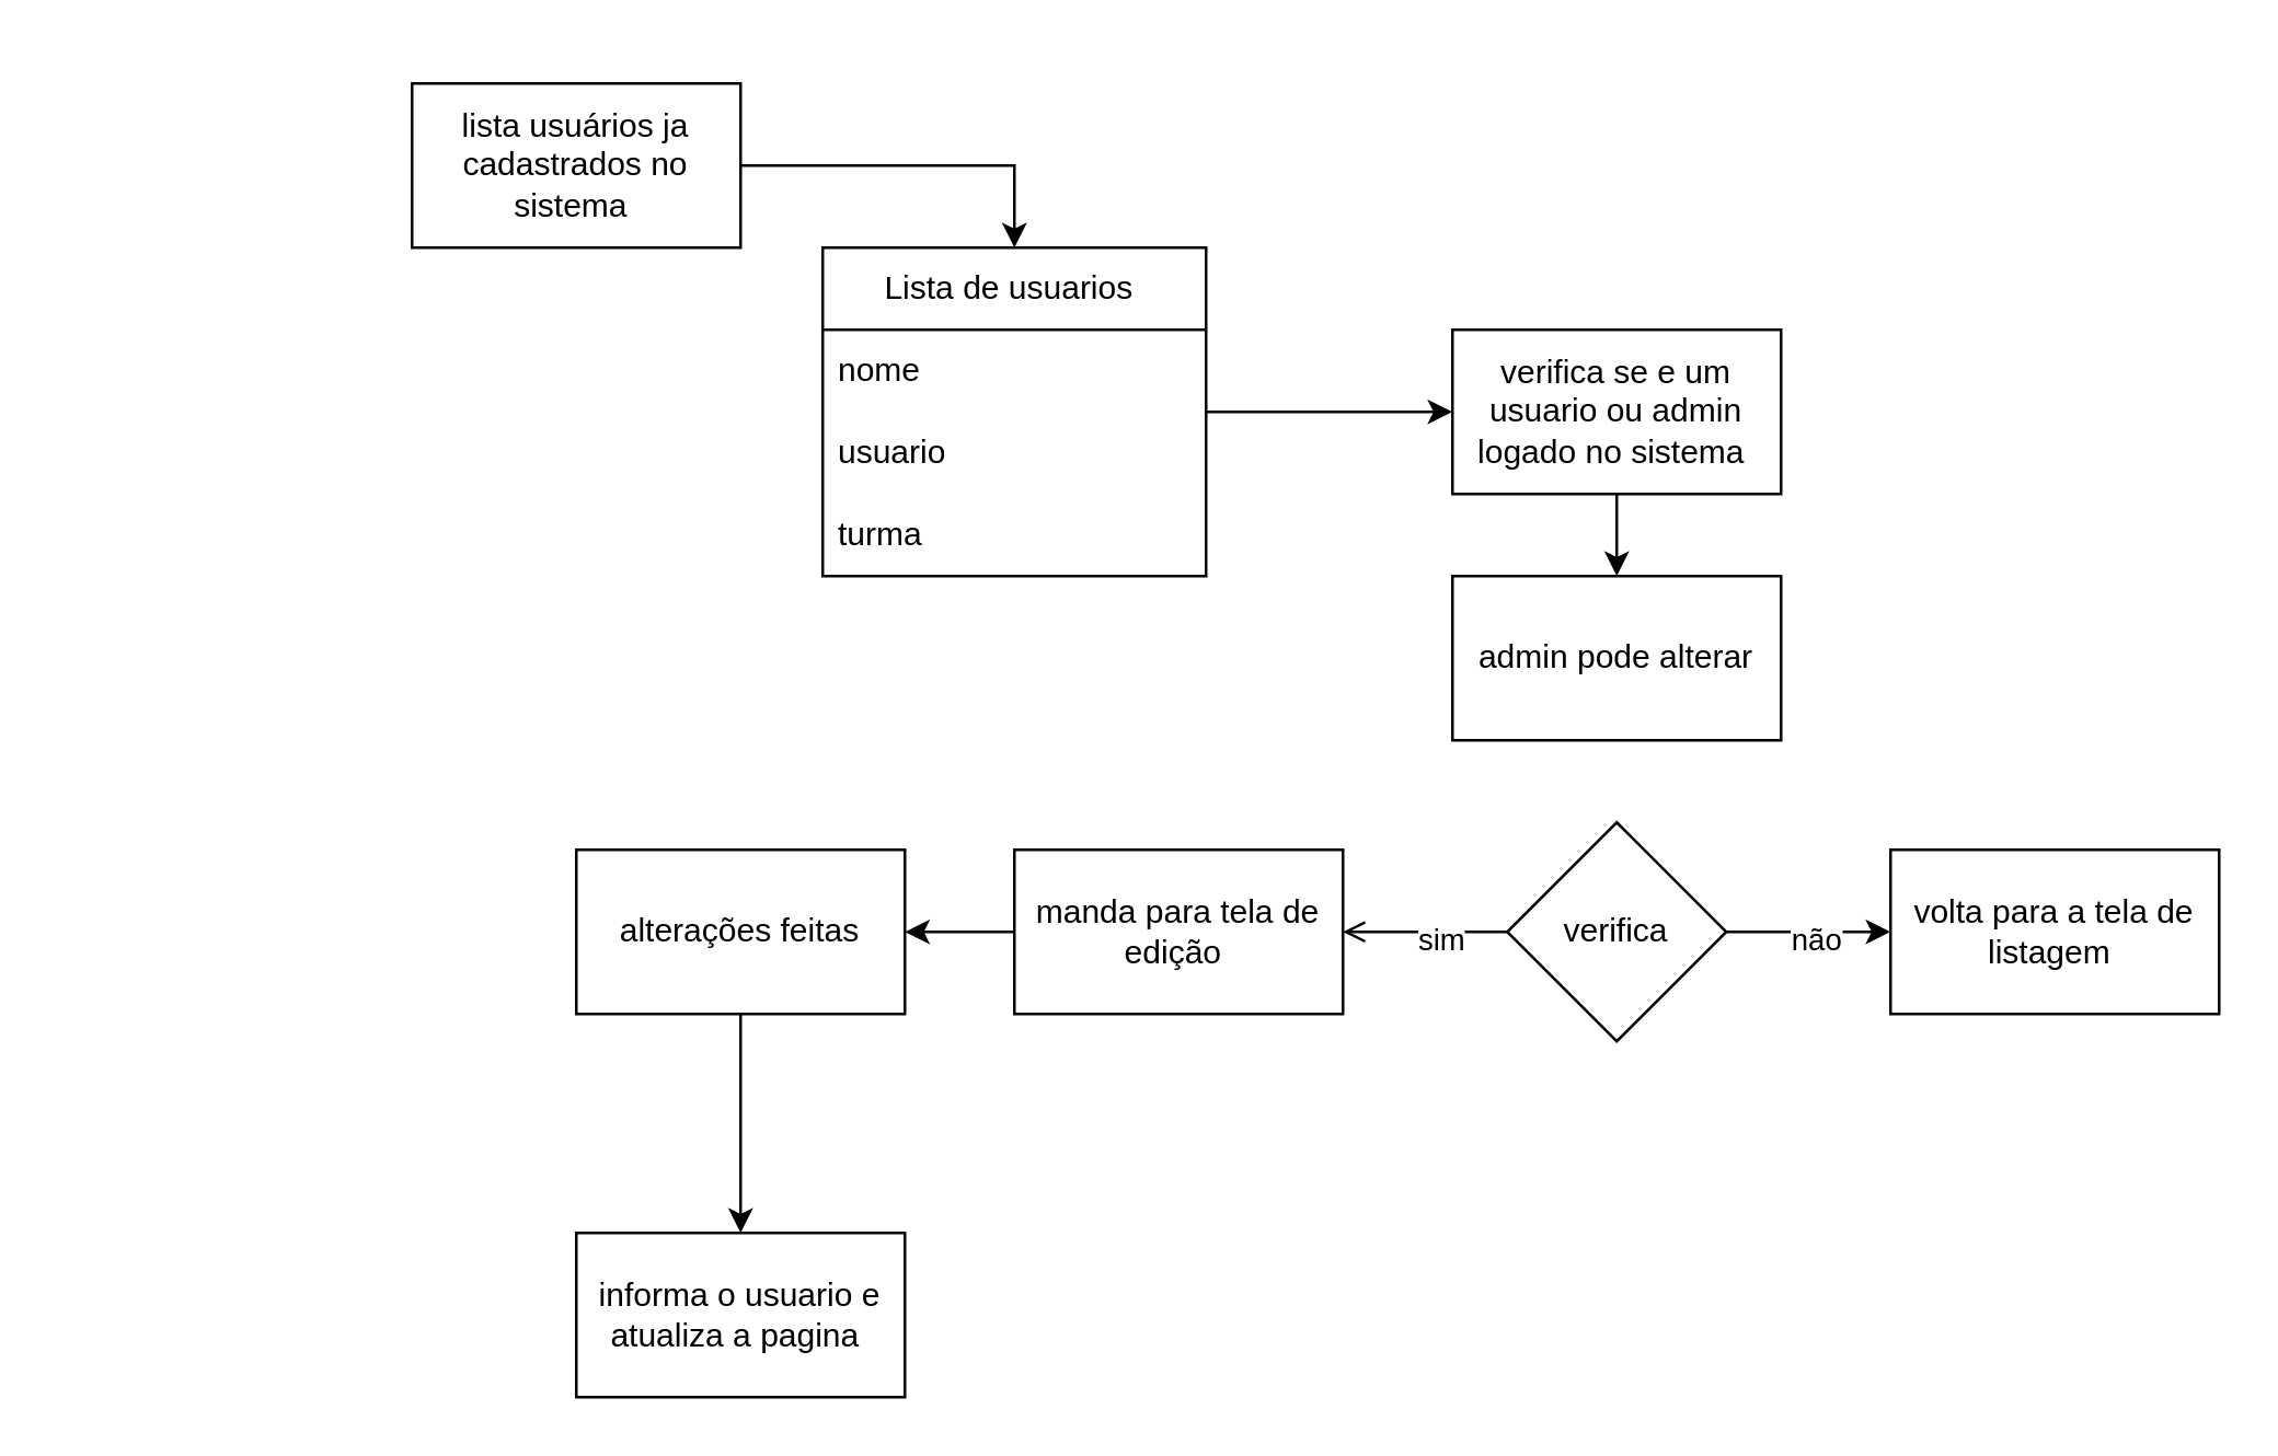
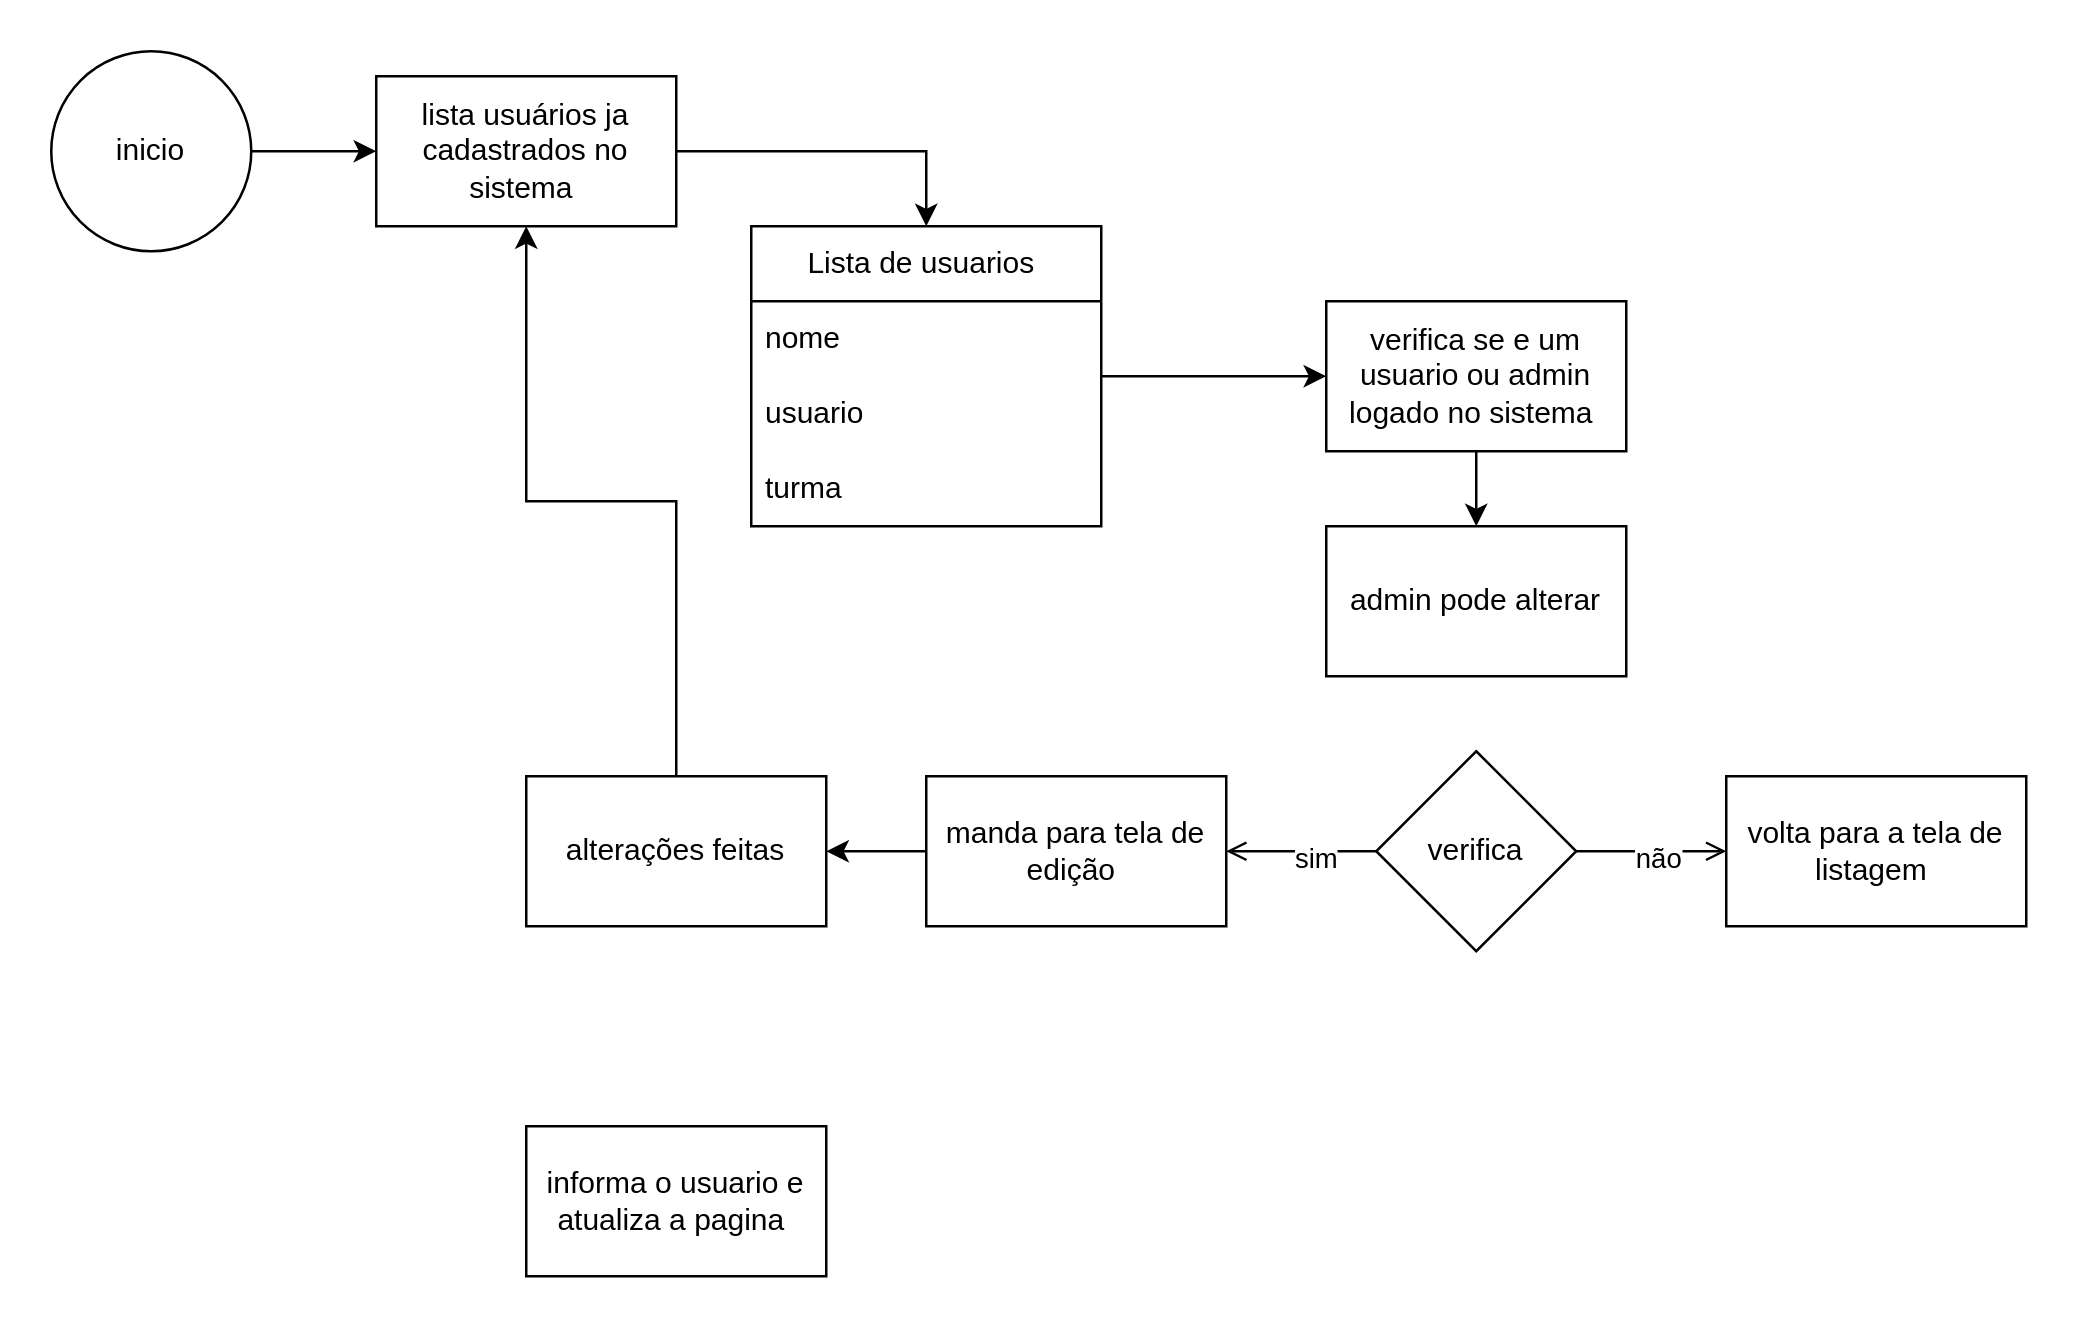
+ <mxCell id="3" value="inicio" style="ellipse;whiteSpace=wrap;html=1;aspect=fixed;" parent="1" vertex="1"><mxGeometry x="20" y="20" width="80" height="80" as="geometry" /></mxCell>
+ <mxCell id="2" style="edgeStyle=orthogonalEdgeStyle;rounded=0;orthogonalLoop=1;jettySize=auto;html=1;exitX=1;exitY=0.5;exitDx=0;exitDy=0;entryX=0;entryY=0.5;entryDx=0;entryDy=0;" parent="1" source="3" target="5" edge="1"><mxGeometry relative="1" as="geometry" /></mxCell>
- <mxCell id="14" value="" style="edgeStyle=orthogonalEdgeStyle;rounded=0;orthogonalLoop=1;jettySize=auto;html=1;" edge="1" parent="1" source="18" target="19"><mxGeometry relative="1" as="geometry" /></mxCell>
+ <mxCell id="14" value="" style="edgeStyle=orthogonalEdgeStyle;rounded=0;orthogonalLoop=1;jettySize=auto;html=1;endArrow=open;" edge="1" parent="1" source="18" target="19"><mxGeometry relative="1" as="geometry" /></mxCell>
- <mxCell id="22" value="" style="edgeStyle=orthogonalEdgeStyle;rounded=0;orthogonalLoop=1;jettySize=auto;html=1;" edge="1" parent="1" source="23" target="24"><mxGeometry relative="1" as="geometry" /></mxCell>
+ <mxCell id="22" value="" style="edgeStyle=orthogonalEdgeStyle;rounded=0;orthogonalLoop=1;jettySize=auto;html=1;" edge="1" parent="1" source="23" target="5"><mxGeometry relative="1" as="geometry" /></mxCell>
